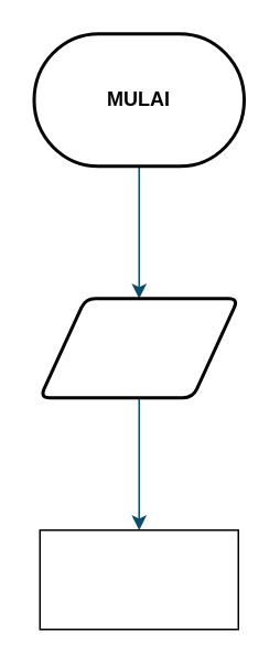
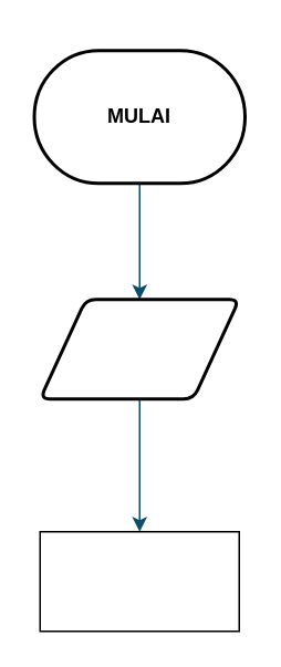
- <mxCell id="3" value="MULAI" style="strokeWidth=2;html=1;shape=mxgraph.flowchart.terminator;whiteSpace=wrap;fontStyle=1;" vertex="1" parent="1"><mxGeometry x="20" y="20" width="127" height="80" as="geometry" /></mxCell>
+ <mxCell id="3" value="MULAI" style="strokeWidth=2;html=1;shape=mxgraph.flowchart.terminator;whiteSpace=wrap;fontStyle=1;" vertex="1" parent="1"><mxGeometry x="20" y="30" width="127" height="80" as="geometry" /></mxCell>
